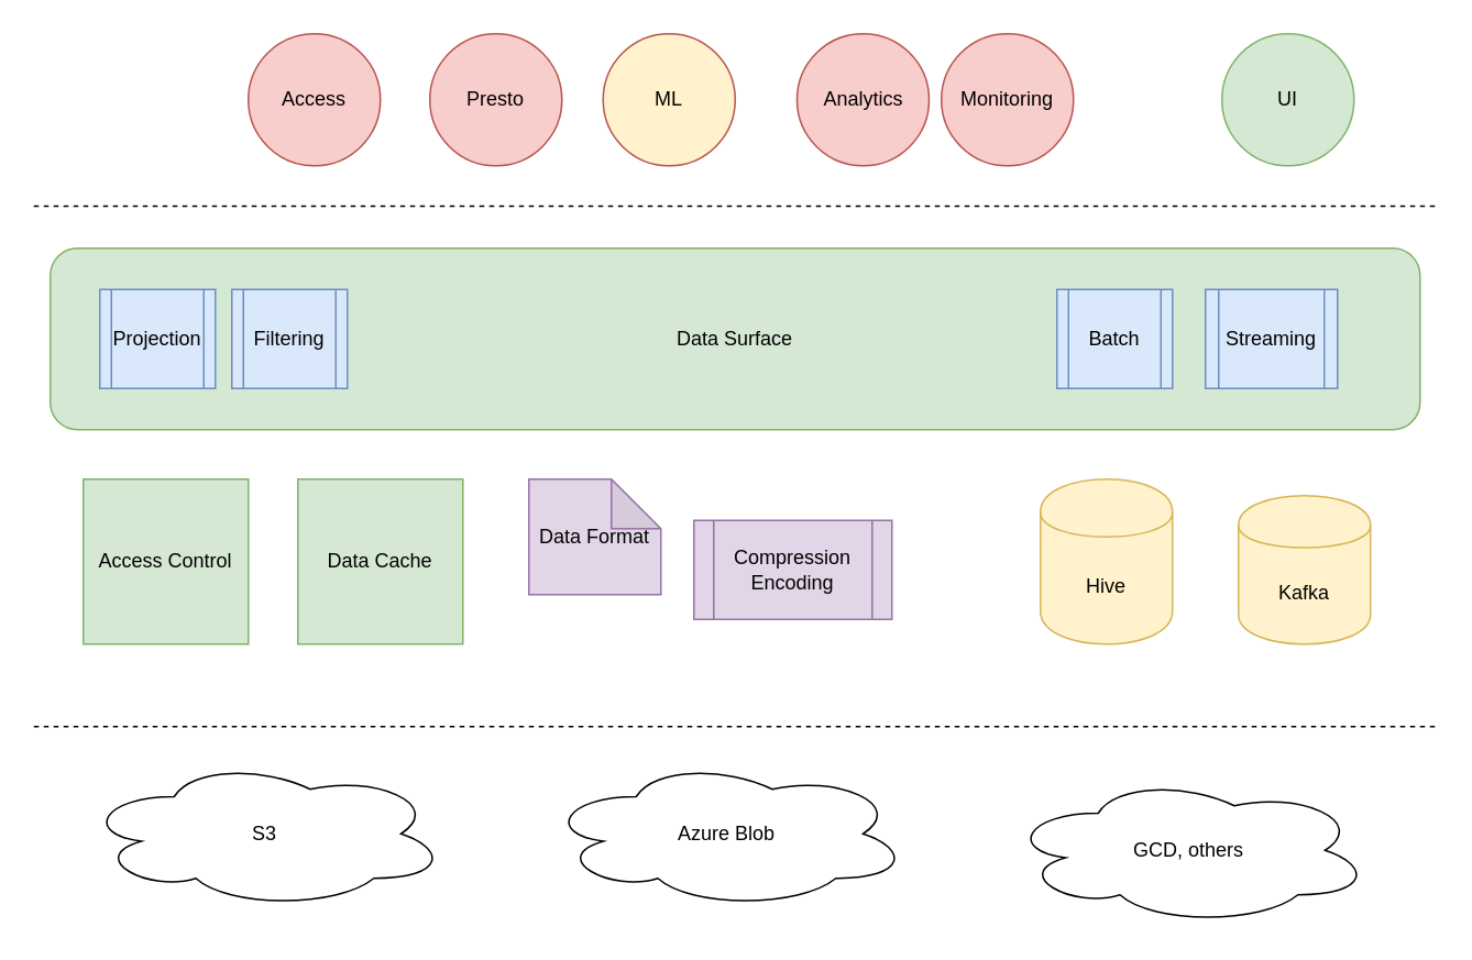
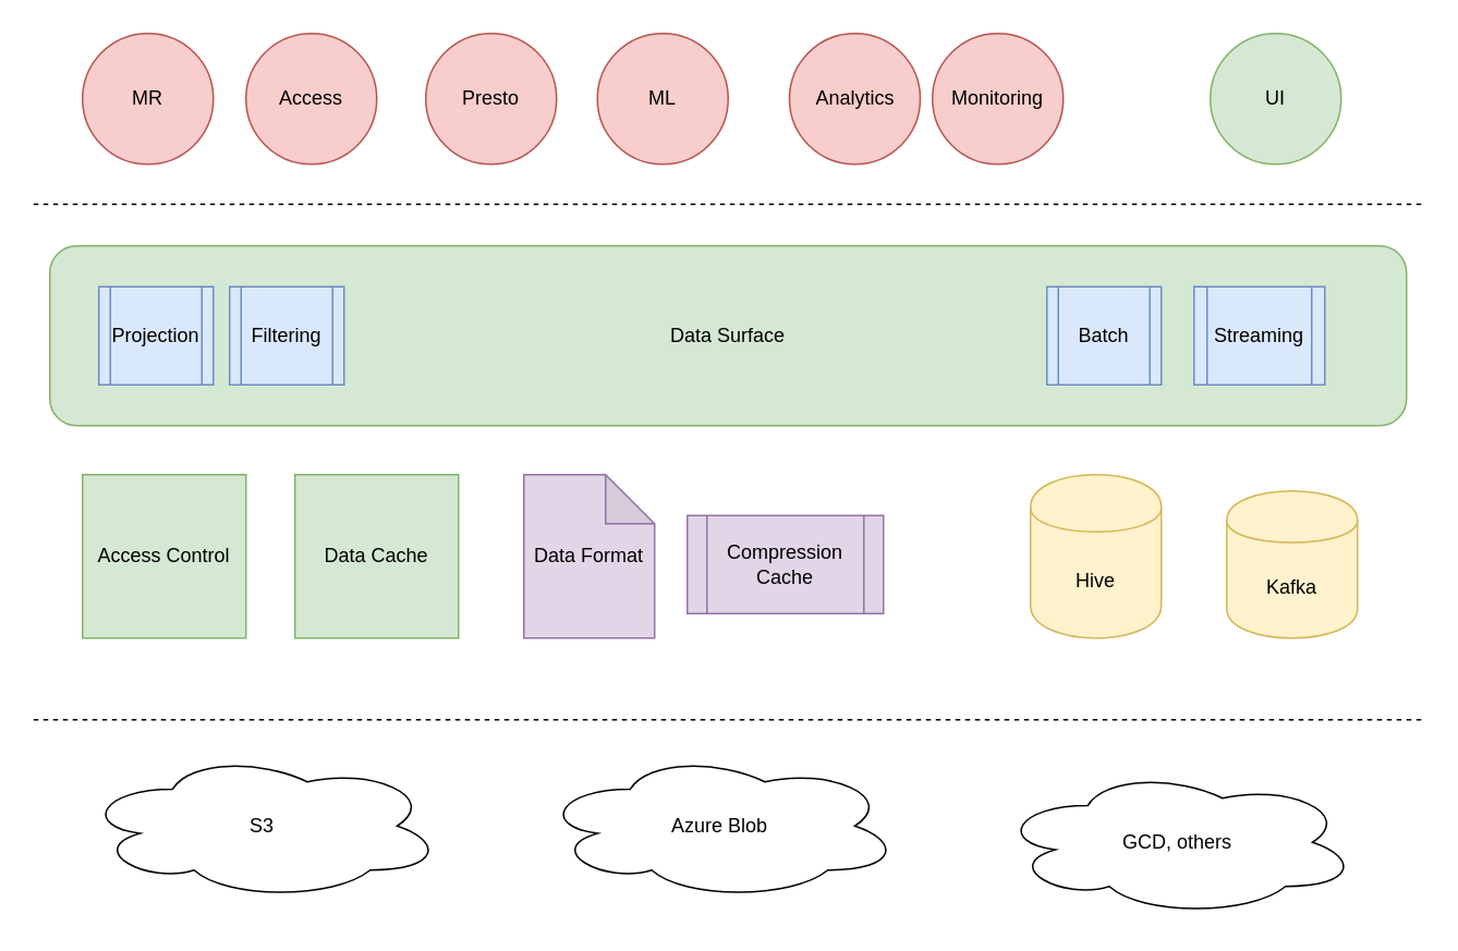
+ <mxCell id="11" value="MR" style="ellipse;whiteSpace=wrap;html=1;aspect=fixed;fillColor=#f8cecc;strokeColor=#b85450;" vertex="1" parent="1"><mxGeometry x="50" y="20" width="80" height="80" as="geometry" /></mxCell>
- <mxCell id="14" value="ML" style="ellipse;whiteSpace=wrap;html=1;aspect=fixed;fillColor=#fff2cc;strokeColor=#b85450;" vertex="1" parent="1"><mxGeometry x="365" y="20" width="80" height="80" as="geometry" /></mxCell>
+ <mxCell id="14" value="ML" style="ellipse;whiteSpace=wrap;html=1;aspect=fixed;fillColor=#f8cecc;strokeColor=#b85450;" vertex="1" parent="1"><mxGeometry x="365" y="20" width="80" height="80" as="geometry" /></mxCell>
- <mxCell id="17" value="Data Format" style="shape=note;whiteSpace=wrap;html=1;backgroundOutline=1;darkOpacity=0.05;fillColor=#e1d5e7;strokeColor=#9673a6;" vertex="1" parent="1"><mxGeometry x="320" y="290" width="80" height="70" as="geometry" /></mxCell>
+ <mxCell id="17" value="Data Format" style="shape=note;whiteSpace=wrap;html=1;backgroundOutline=1;darkOpacity=0.05;fillColor=#e1d5e7;strokeColor=#9673a6;" vertex="1" parent="1"><mxGeometry x="320" y="290" width="80" height="100" as="geometry" /></mxCell>
- <mxCell id="18" value="Compression&lt;br&gt;Encoding" style="shape=process;whiteSpace=wrap;html=1;backgroundOutline=1;fillColor=#e1d5e7;strokeColor=#9673a6;" vertex="1" parent="1"><mxGeometry x="420" y="315" width="120" height="60" as="geometry" /></mxCell>
+ <mxCell id="18" value="Compression&lt;br&gt;Cache" style="shape=process;whiteSpace=wrap;html=1;backgroundOutline=1;fillColor=#e1d5e7;strokeColor=#9673a6;" vertex="1" parent="1"><mxGeometry x="420" y="315" width="120" height="60" as="geometry" /></mxCell>
